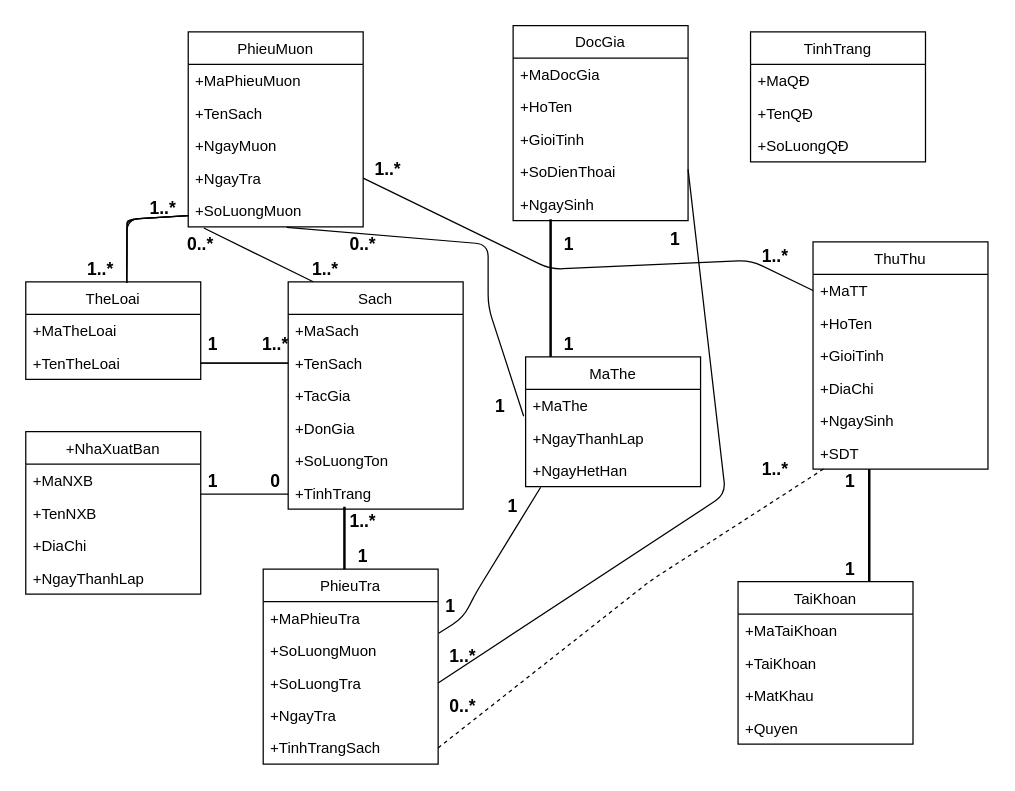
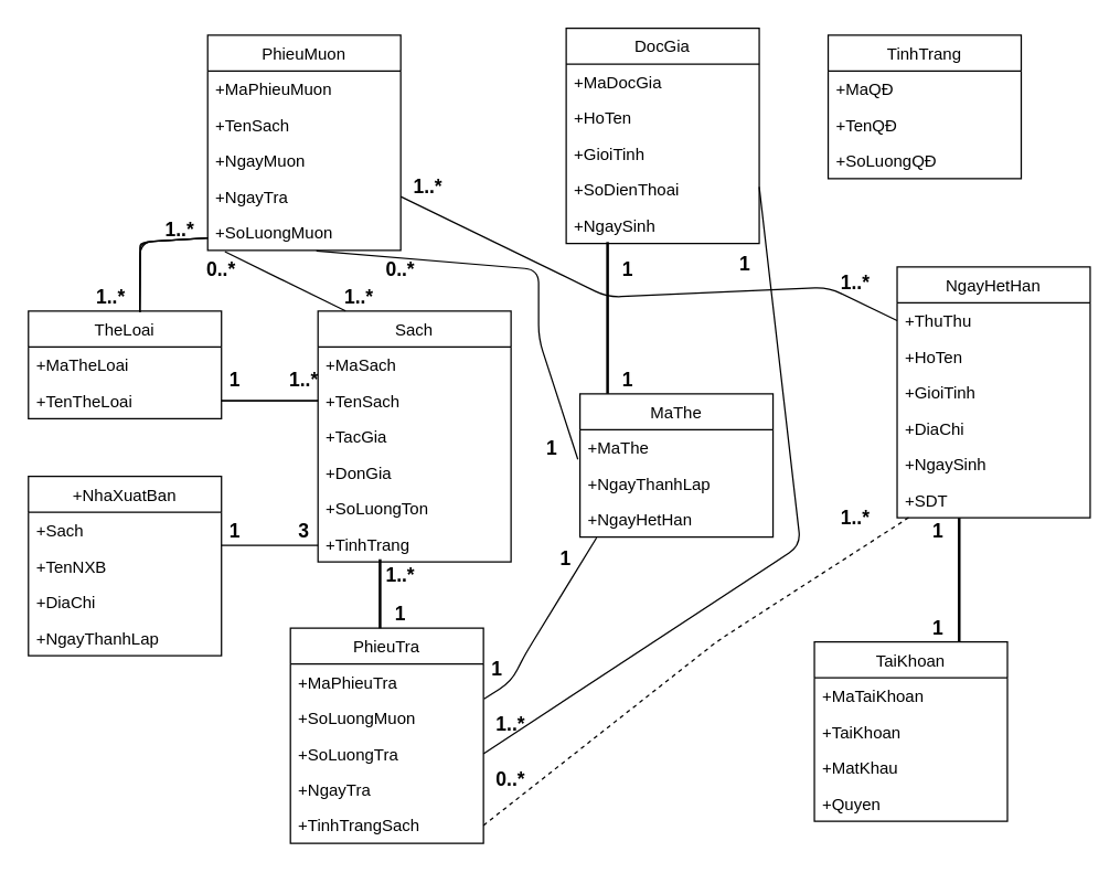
- <mxCell id="39" value="ThuThu" style="swimlane;fontStyle=0;childLayout=stackLayout;horizontal=1;startSize=26;fillColor=none;horizontalStack=0;resizeParent=1;resizeParentMax=0;resizeLast=0;collapsible=1;marginBottom=0;" parent="1" vertex="1"><mxGeometry x="650" y="193" width="140" height="182" as="geometry"><mxRectangle x="490" y="130" width="70" height="26" as="alternateBounds" /></mxGeometry></mxCell>
+ <mxCell id="39" value="NgayHetHan" style="swimlane;fontStyle=0;childLayout=stackLayout;horizontal=1;startSize=26;fillColor=none;horizontalStack=0;resizeParent=1;resizeParentMax=0;resizeLast=0;collapsible=1;marginBottom=0;" parent="1" vertex="1"><mxGeometry x="650" y="193" width="140" height="182" as="geometry"><mxRectangle x="490" y="130" width="70" height="26" as="alternateBounds" /></mxGeometry></mxCell>
- <mxCell id="40" value="+MaTT" style="text;strokeColor=none;fillColor=none;align=left;verticalAlign=top;spacingLeft=4;spacingRight=4;overflow=hidden;rotatable=0;points=[[0,0.5],[1,0.5]];portConstraint=eastwest;" parent="39" vertex="1"><mxGeometry y="26" width="140" height="26" as="geometry" /></mxCell>
+ <mxCell id="40" value="+ThuThu" style="text;strokeColor=none;fillColor=none;align=left;verticalAlign=top;spacingLeft=4;spacingRight=4;overflow=hidden;rotatable=0;points=[[0,0.5],[1,0.5]];portConstraint=eastwest;" parent="39" vertex="1"><mxGeometry y="26" width="140" height="26" as="geometry" /></mxCell>
- <mxCell id="12" value="+MaNXB" style="text;strokeColor=none;fillColor=none;align=left;verticalAlign=top;spacingLeft=4;spacingRight=4;overflow=hidden;rotatable=0;points=[[0,0.5],[1,0.5]];portConstraint=eastwest;" parent="11" vertex="1"><mxGeometry y="26" width="140" height="26" as="geometry" /></mxCell>
+ <mxCell id="12" value="+Sach" style="text;strokeColor=none;fillColor=none;align=left;verticalAlign=top;spacingLeft=4;spacingRight=4;overflow=hidden;rotatable=0;points=[[0,0.5],[1,0.5]];portConstraint=eastwest;" parent="11" vertex="1"><mxGeometry y="26" width="140" height="26" as="geometry" /></mxCell>
- <mxCell id="62" value="0" style="text;html=1;strokeColor=none;fillColor=none;align=center;verticalAlign=middle;whiteSpace=wrap;rounded=0;fontSize=14;fontStyle=1" parent="1" vertex="1"><mxGeometry x="200" y="375" width="40" height="20" as="geometry" /></mxCell>
+ <mxCell id="62" value="3" style="text;html=1;strokeColor=none;fillColor=none;align=center;verticalAlign=middle;whiteSpace=wrap;rounded=0;fontSize=14;fontStyle=1" parent="1" vertex="1"><mxGeometry x="200" y="375" width="40" height="20" as="geometry" /></mxCell>
